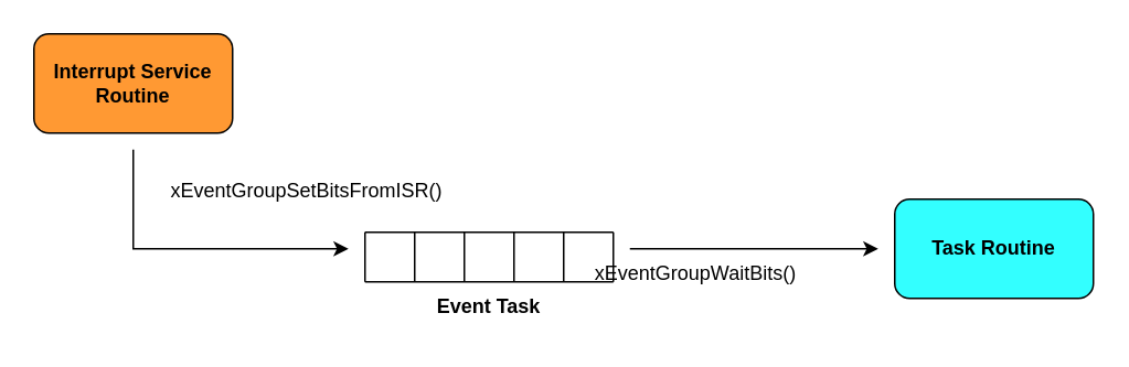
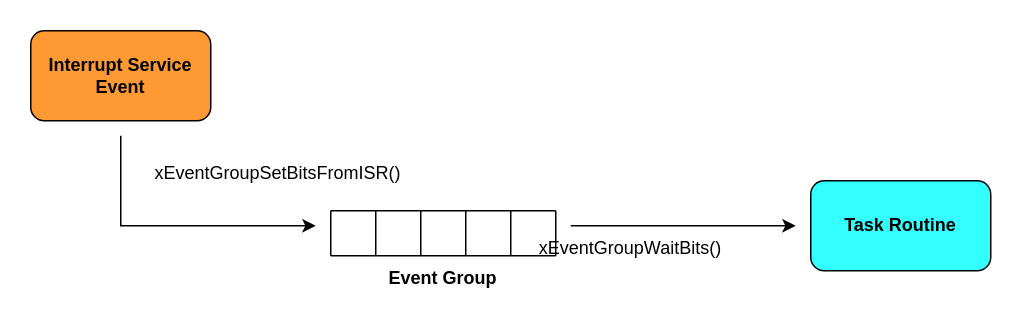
- <mxCell id="2" value="&lt;b&gt;Interrupt Service Routine&lt;/b&gt;" style="rounded=1;whiteSpace=wrap;html=1;fillColor=#FF9933;" vertex="1" parent="1"><mxGeometry x="20" y="20" width="120" height="60" as="geometry" /></mxCell>
+ <mxCell id="2" value="&lt;b&gt;Interrupt Service Event&lt;/b&gt;" style="rounded=1;whiteSpace=wrap;html=1;fillColor=#FF9933;" vertex="1" parent="1"><mxGeometry x="20" y="20" width="120" height="60" as="geometry" /></mxCell>
- <mxCell id="16" value="&lt;b&gt;Event Task&lt;/b&gt;" style="text;html=1;strokeColor=none;fillColor=none;align=center;verticalAlign=middle;whiteSpace=wrap;rounded=0;" vertex="1" parent="1"><mxGeometry x="220" y="170" width="150" height="30" as="geometry" /></mxCell>
+ <mxCell id="16" value="&lt;b&gt;Event Group&lt;/b&gt;" style="text;html=1;strokeColor=none;fillColor=none;align=center;verticalAlign=middle;whiteSpace=wrap;rounded=0;" vertex="1" parent="1"><mxGeometry x="220" y="170" width="150" height="30" as="geometry" /></mxCell>
